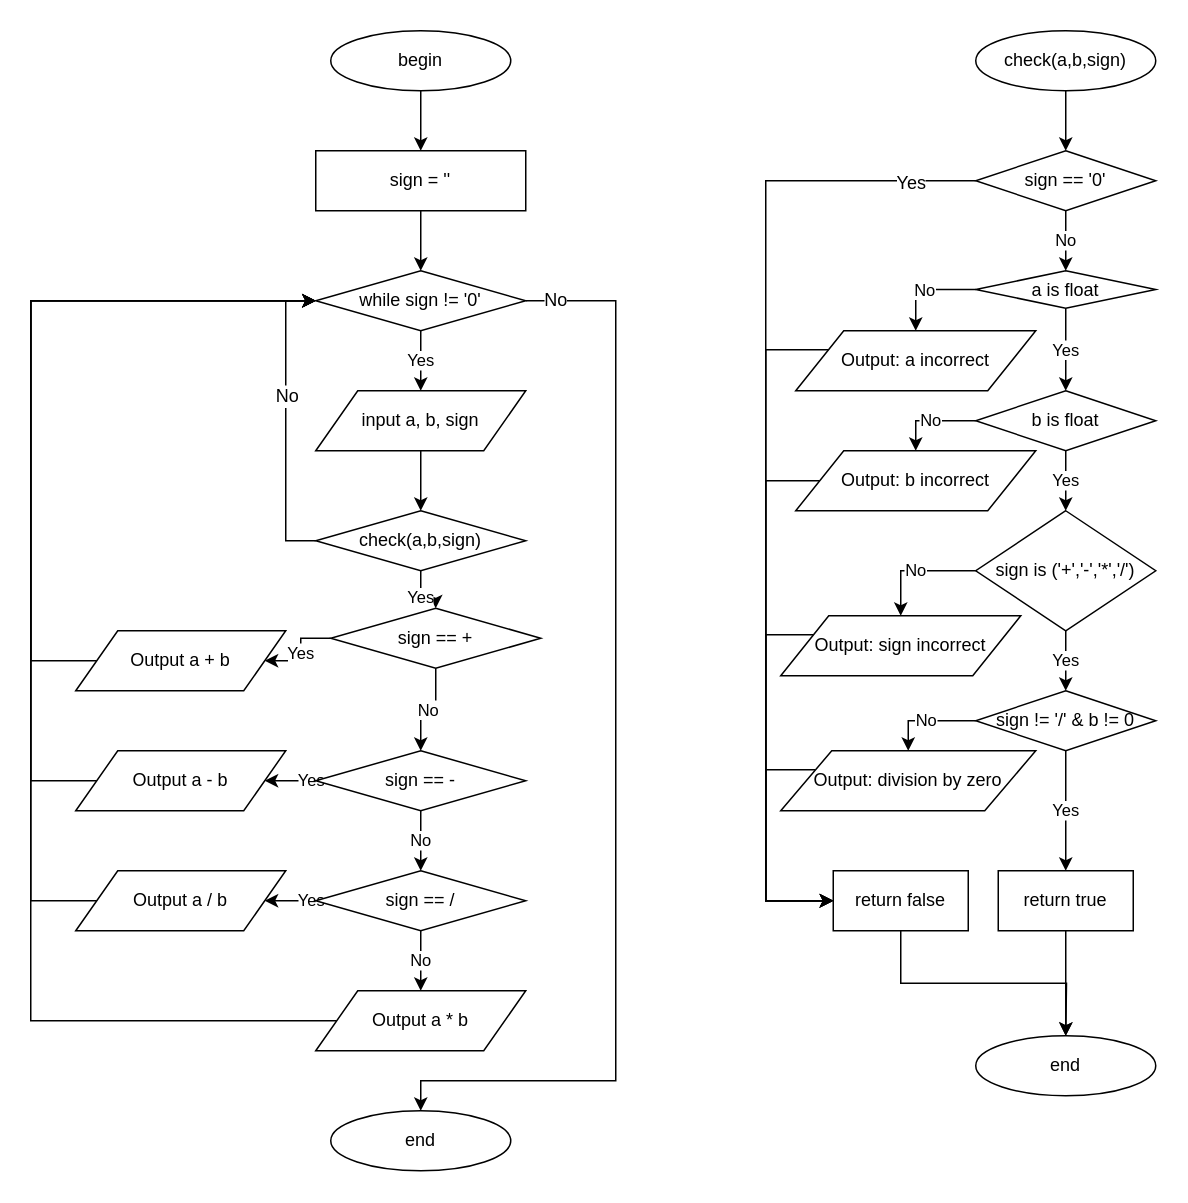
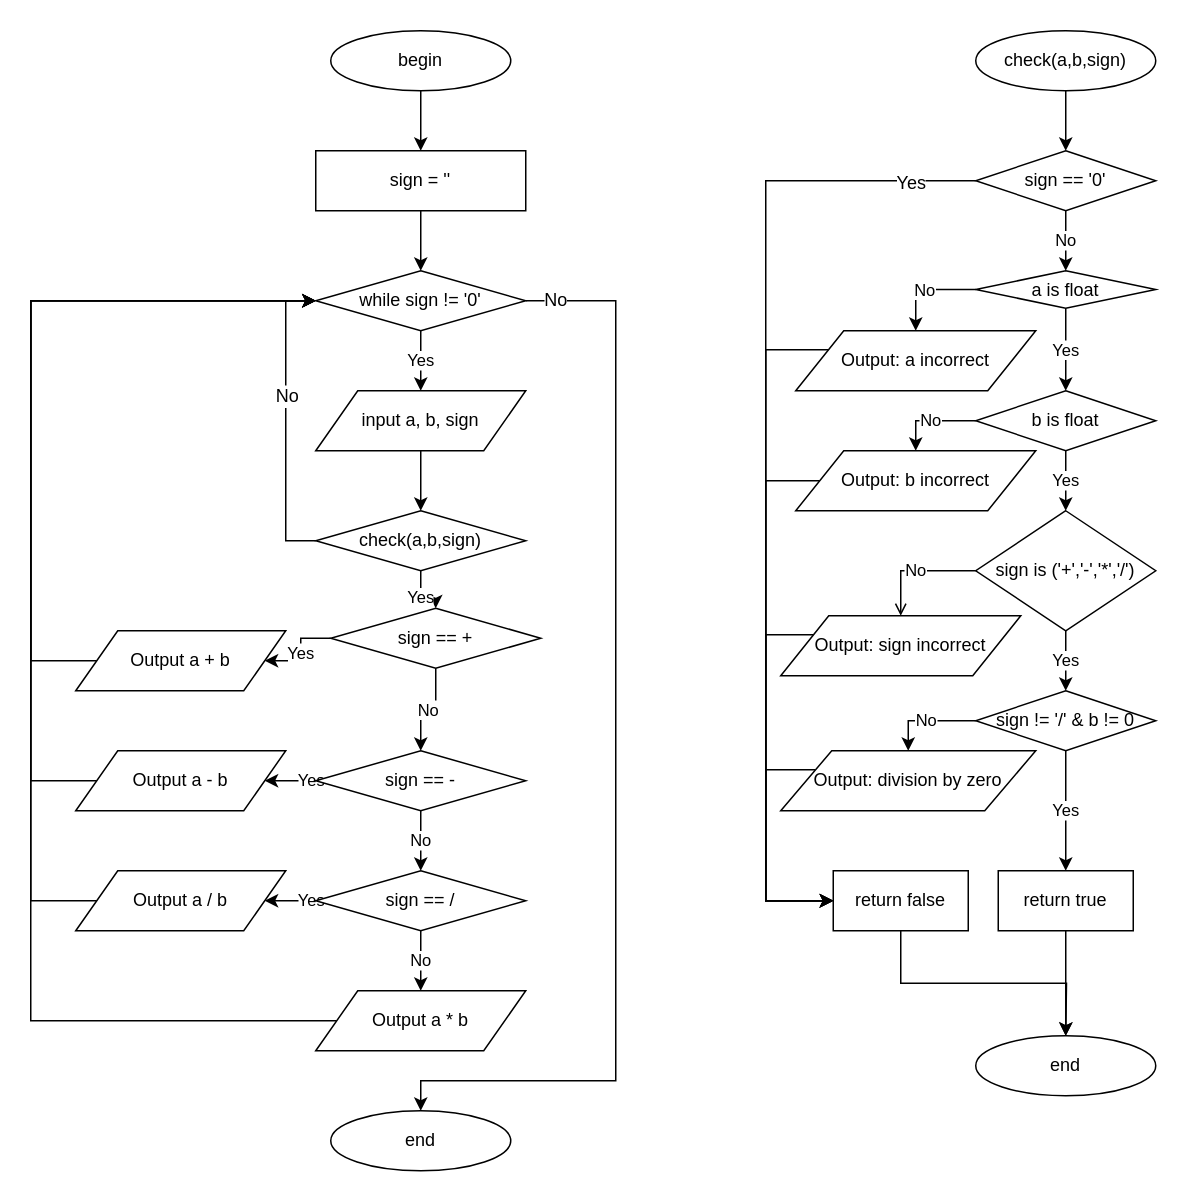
- <mxCell id="19" value="No" style="edgeStyle=orthogonalEdgeStyle;rounded=0;orthogonalLoop=1;jettySize=auto;html=1;exitX=0;exitY=0.5;exitDx=0;exitDy=0;entryX=0.5;entryY=0;entryDx=0;entryDy=0;" edge="1" parent="1" source="20" target="29"><mxGeometry relative="1" as="geometry" /></mxCell>
+ <mxCell id="19" value="No" style="edgeStyle=orthogonalEdgeStyle;rounded=0;orthogonalLoop=1;jettySize=auto;html=1;exitX=0;exitY=0.5;exitDx=0;exitDy=0;entryX=0.5;entryY=0;entryDx=0;entryDy=0;endArrow=open;" edge="1" parent="1" source="20" target="29"><mxGeometry relative="1" as="geometry" /></mxCell>
